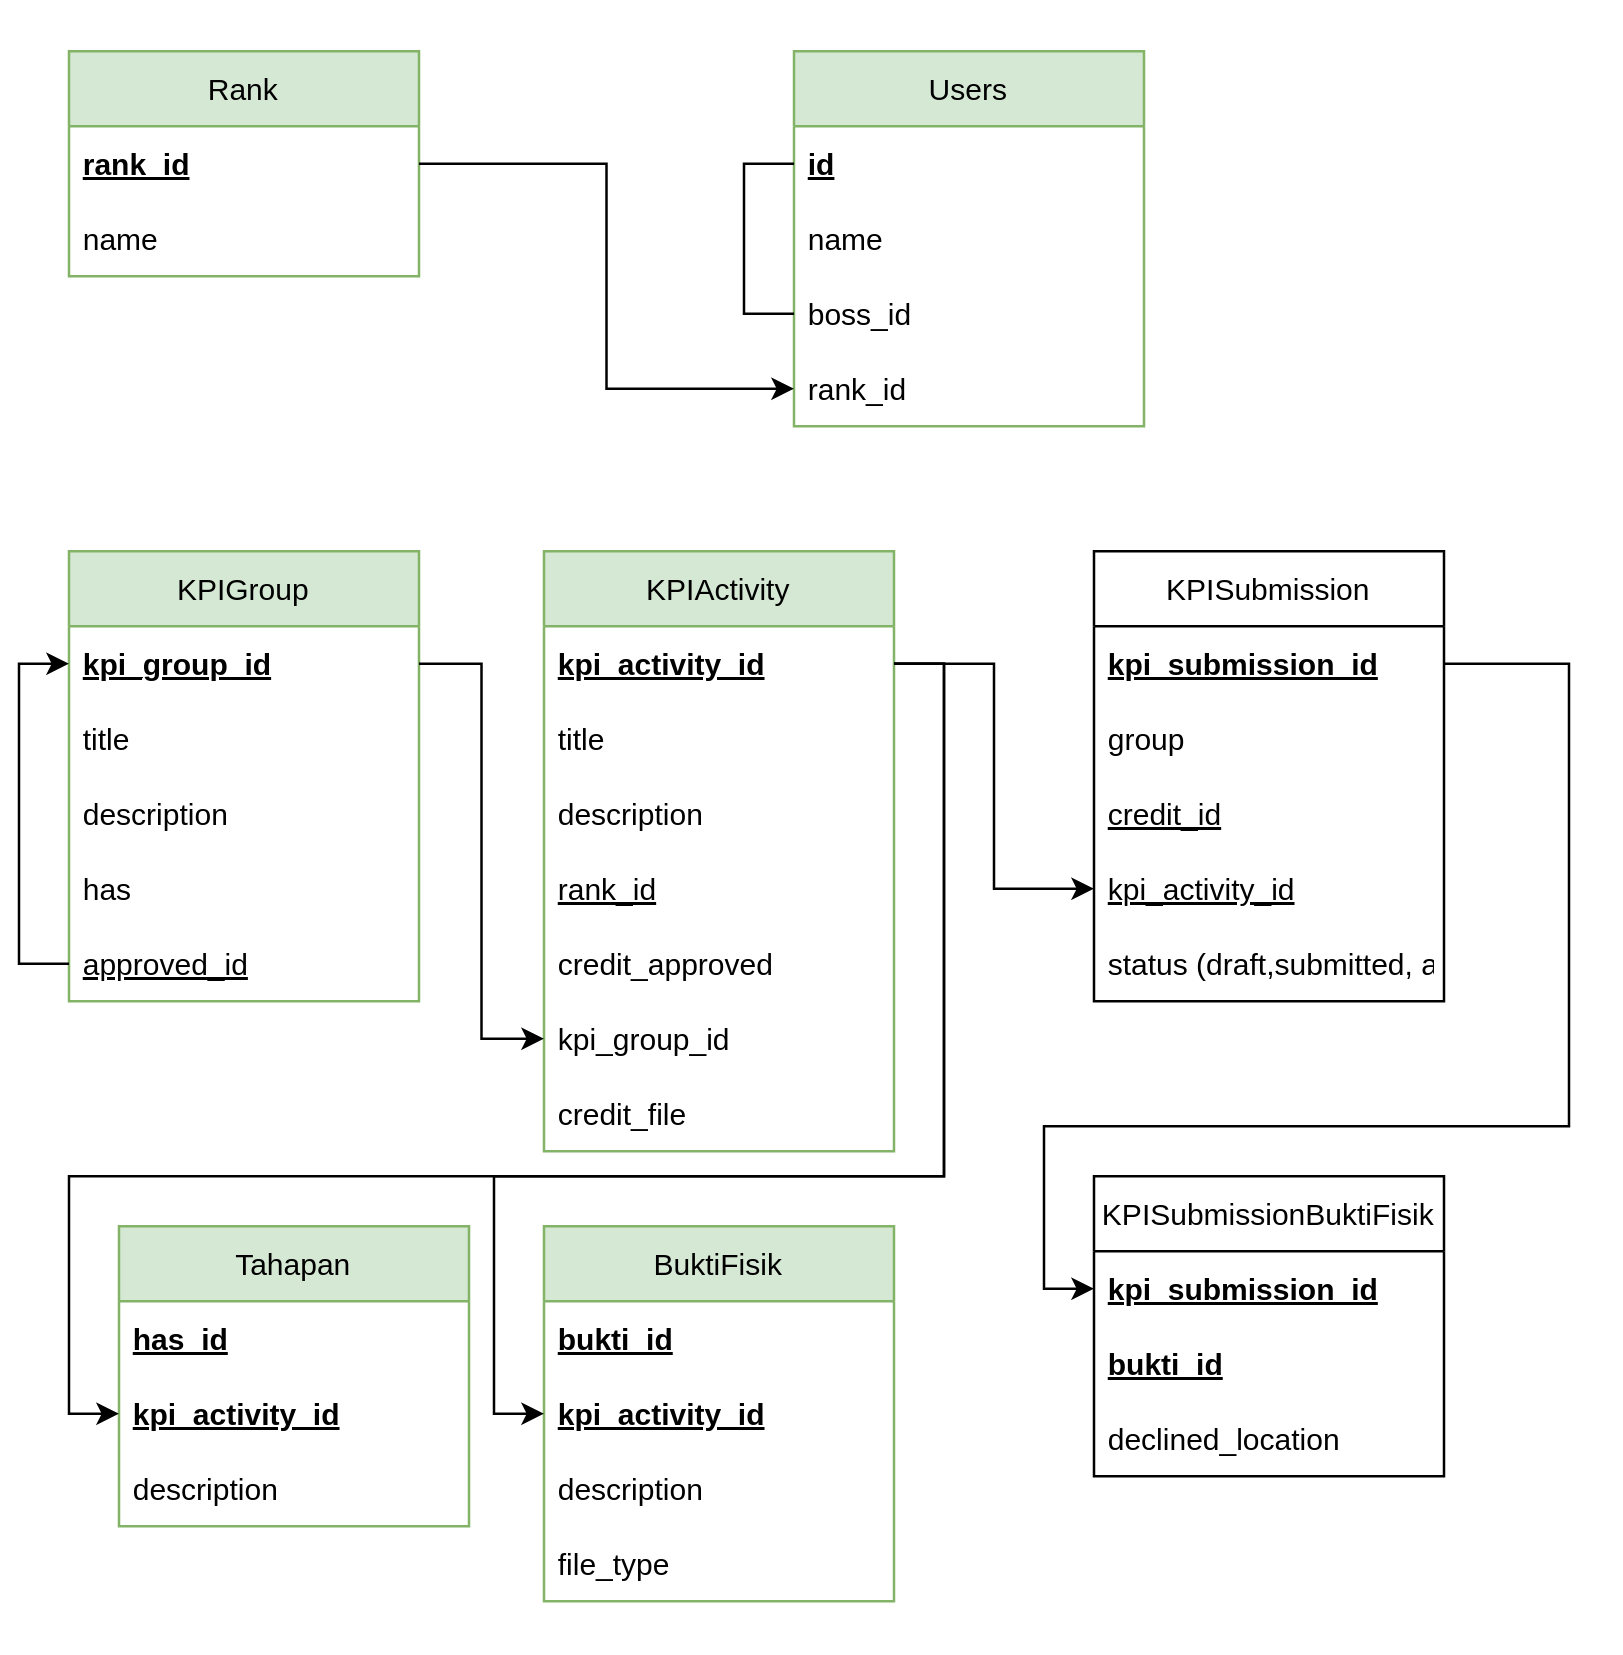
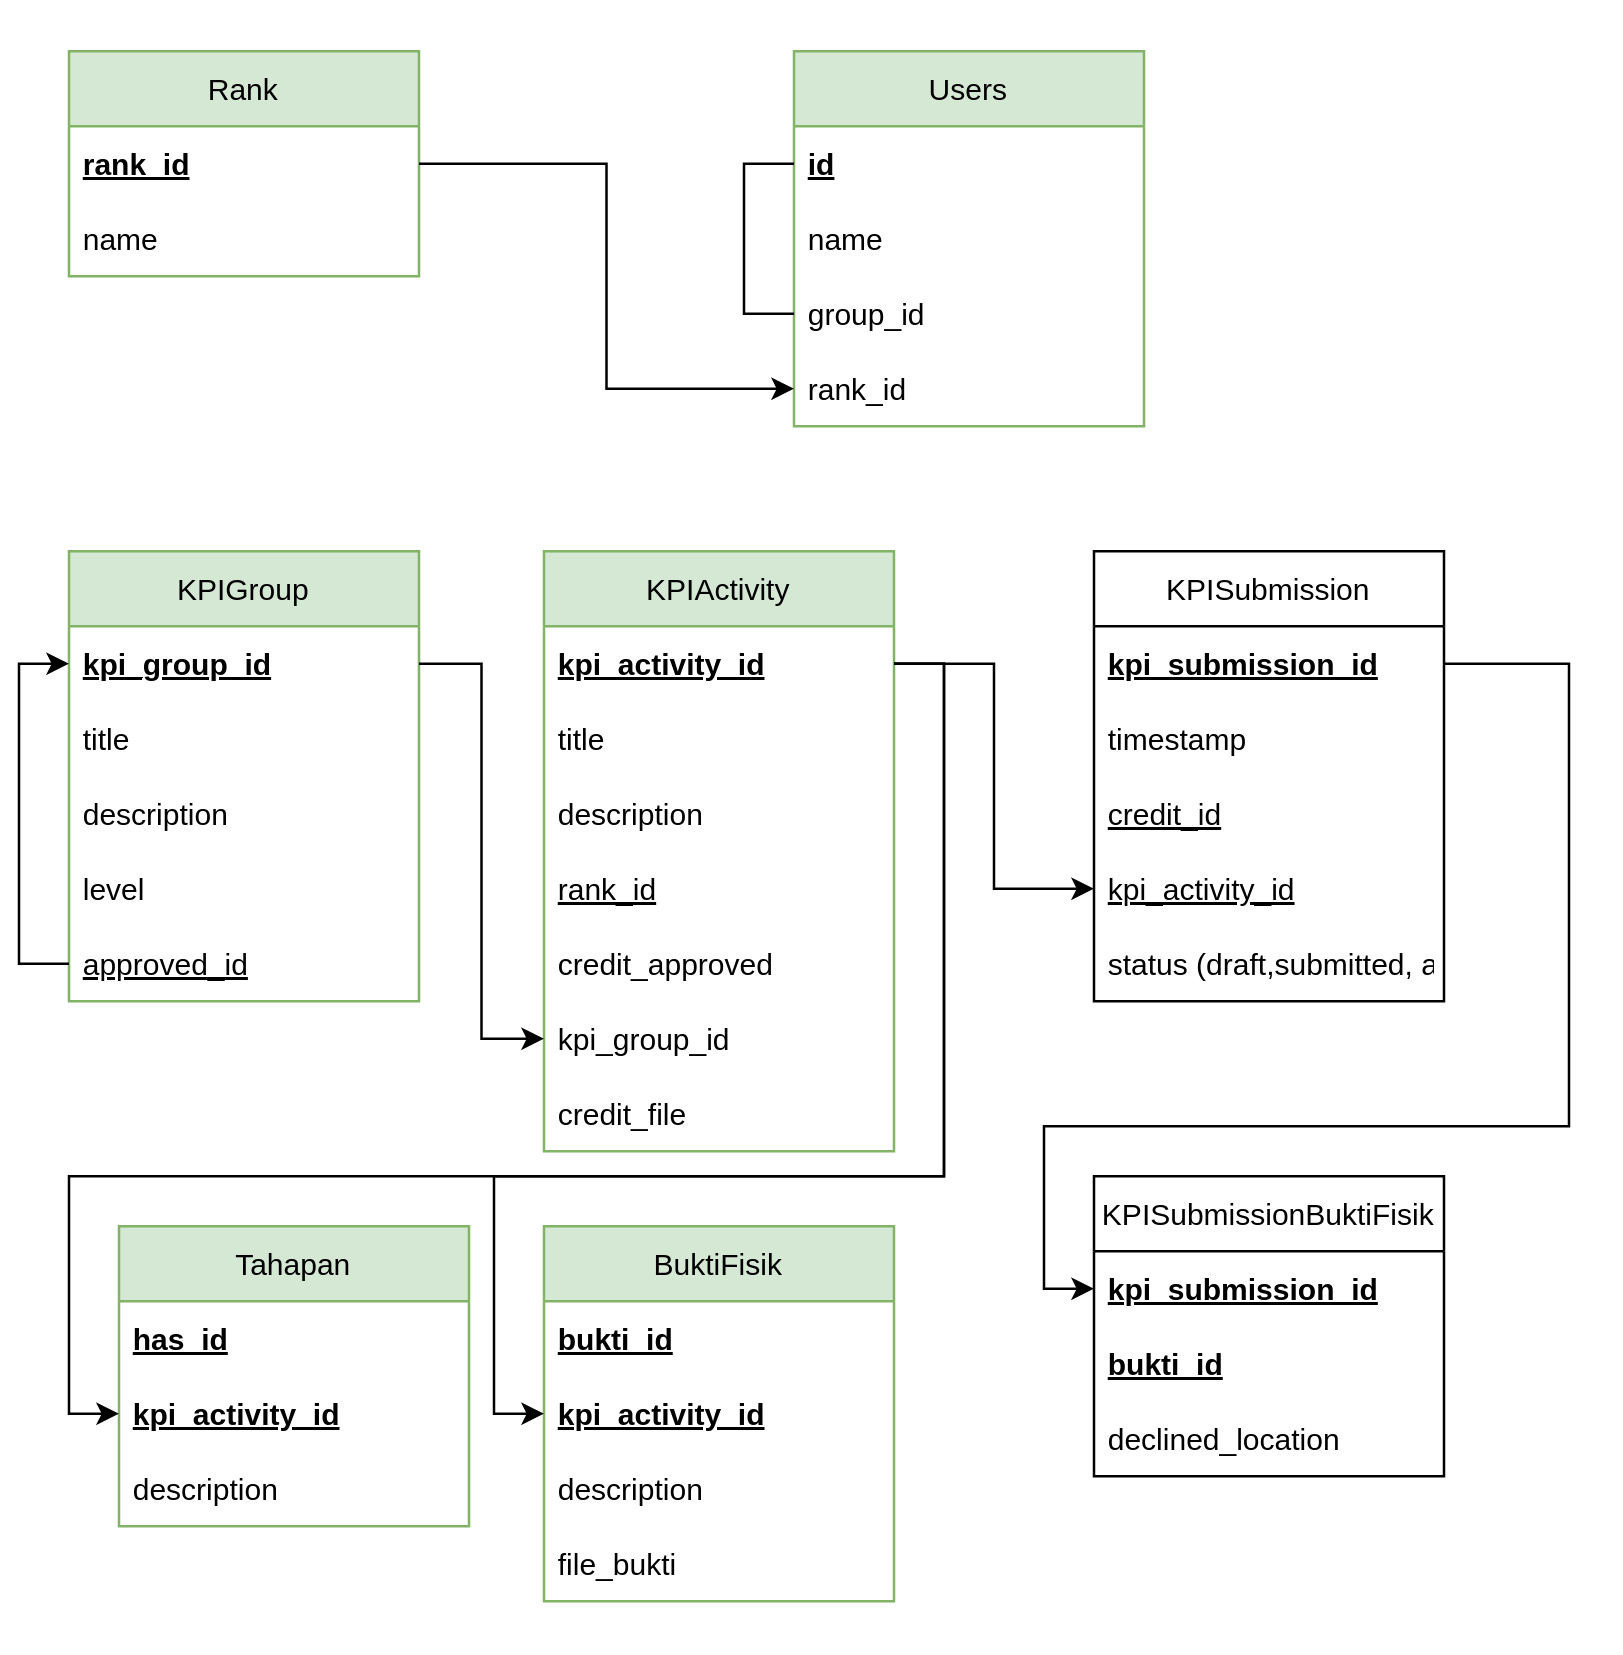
- <mxCell id="6" value="boss_id" style="text;strokeColor=none;fillColor=none;align=left;verticalAlign=middle;spacingLeft=4;spacingRight=4;overflow=hidden;points=[[0,0.5],[1,0.5]];portConstraint=eastwest;rotatable=0;" parent="2" vertex="1"><mxGeometry y="90" width="140" height="30" as="geometry" /></mxCell>
+ <mxCell id="6" value="group_id" style="text;strokeColor=none;fillColor=none;align=left;verticalAlign=middle;spacingLeft=4;spacingRight=4;overflow=hidden;points=[[0,0.5],[1,0.5]];portConstraint=eastwest;rotatable=0;" parent="2" vertex="1"><mxGeometry y="90" width="140" height="30" as="geometry" /></mxCell>
- <mxCell id="18" value="group" style="text;strokeColor=none;fillColor=none;align=left;verticalAlign=middle;spacingLeft=4;spacingRight=4;overflow=hidden;points=[[0,0.5],[1,0.5]];portConstraint=eastwest;rotatable=0;fontStyle=0" parent="16" vertex="1"><mxGeometry y="60" width="140" height="30" as="geometry" /></mxCell>
+ <mxCell id="18" value="timestamp" style="text;strokeColor=none;fillColor=none;align=left;verticalAlign=middle;spacingLeft=4;spacingRight=4;overflow=hidden;points=[[0,0.5],[1,0.5]];portConstraint=eastwest;rotatable=0;fontStyle=0" parent="16" vertex="1"><mxGeometry y="60" width="140" height="30" as="geometry" /></mxCell>
- <mxCell id="27" value="has" style="text;strokeColor=none;fillColor=none;align=left;verticalAlign=middle;spacingLeft=4;spacingRight=4;overflow=hidden;points=[[0,0.5],[1,0.5]];portConstraint=eastwest;rotatable=0;" parent="23" vertex="1"><mxGeometry y="120" width="140" height="30" as="geometry" /></mxCell>
+ <mxCell id="27" value="level" style="text;strokeColor=none;fillColor=none;align=left;verticalAlign=middle;spacingLeft=4;spacingRight=4;overflow=hidden;points=[[0,0.5],[1,0.5]];portConstraint=eastwest;rotatable=0;" parent="23" vertex="1"><mxGeometry y="120" width="140" height="30" as="geometry" /></mxCell>
- <mxCell id="41" value="file_type" style="text;strokeColor=none;fillColor=none;align=left;verticalAlign=middle;spacingLeft=4;spacingRight=4;overflow=hidden;points=[[0,0.5],[1,0.5]];portConstraint=eastwest;rotatable=0;" parent="37" vertex="1"><mxGeometry y="120" width="140" height="30" as="geometry" /></mxCell>
+ <mxCell id="41" value="file_bukti" style="text;strokeColor=none;fillColor=none;align=left;verticalAlign=middle;spacingLeft=4;spacingRight=4;overflow=hidden;points=[[0,0.5],[1,0.5]];portConstraint=eastwest;rotatable=0;" parent="37" vertex="1"><mxGeometry y="120" width="140" height="30" as="geometry" /></mxCell>
